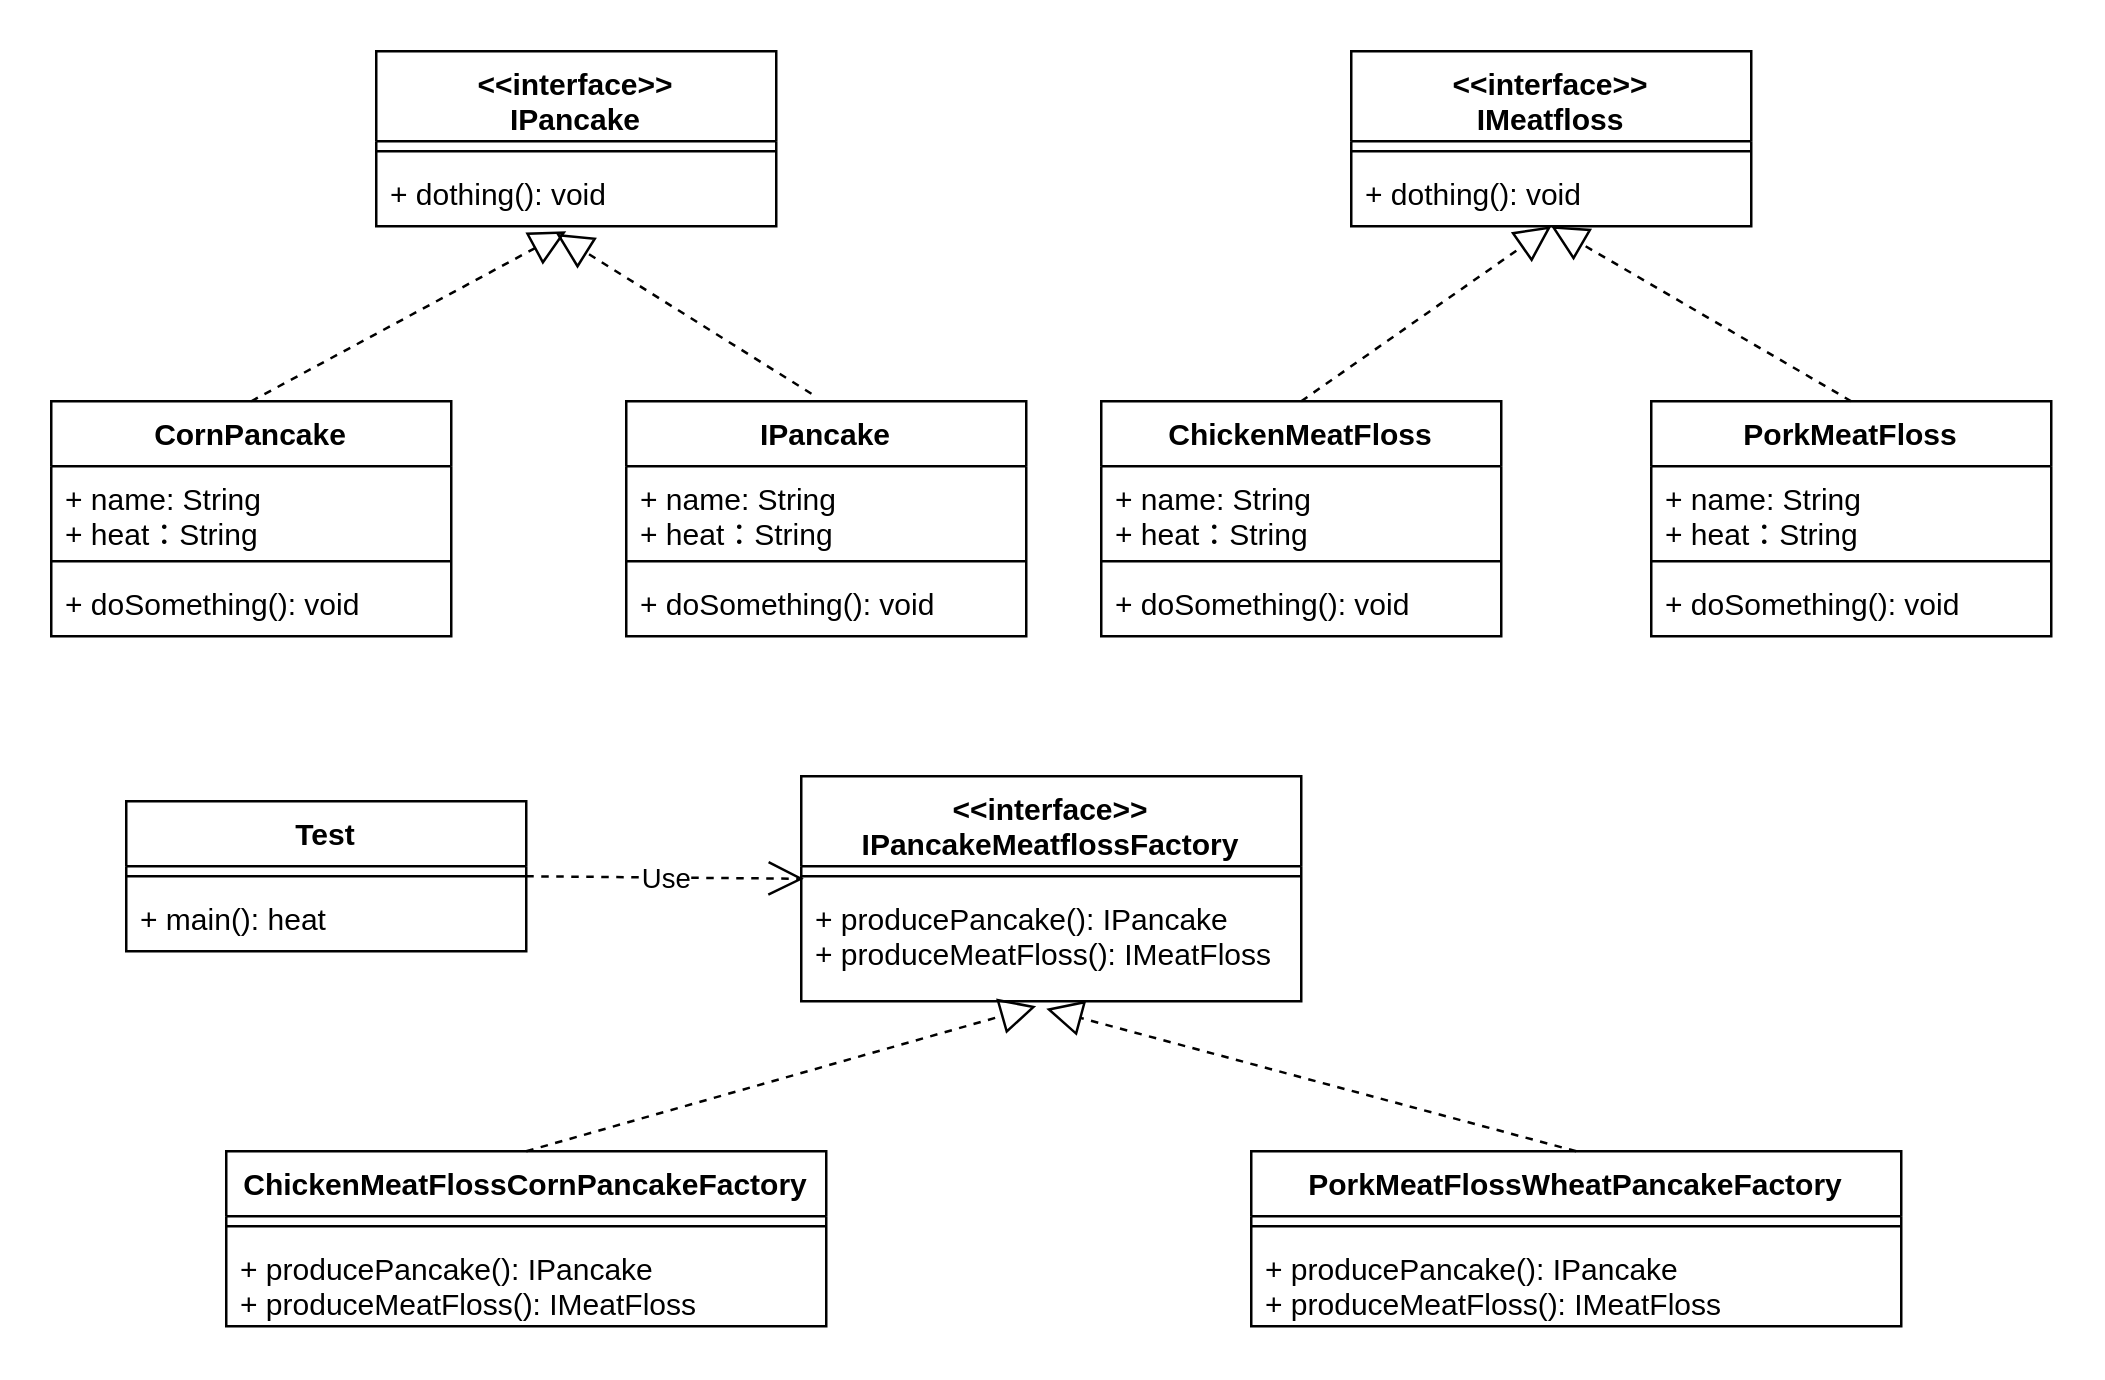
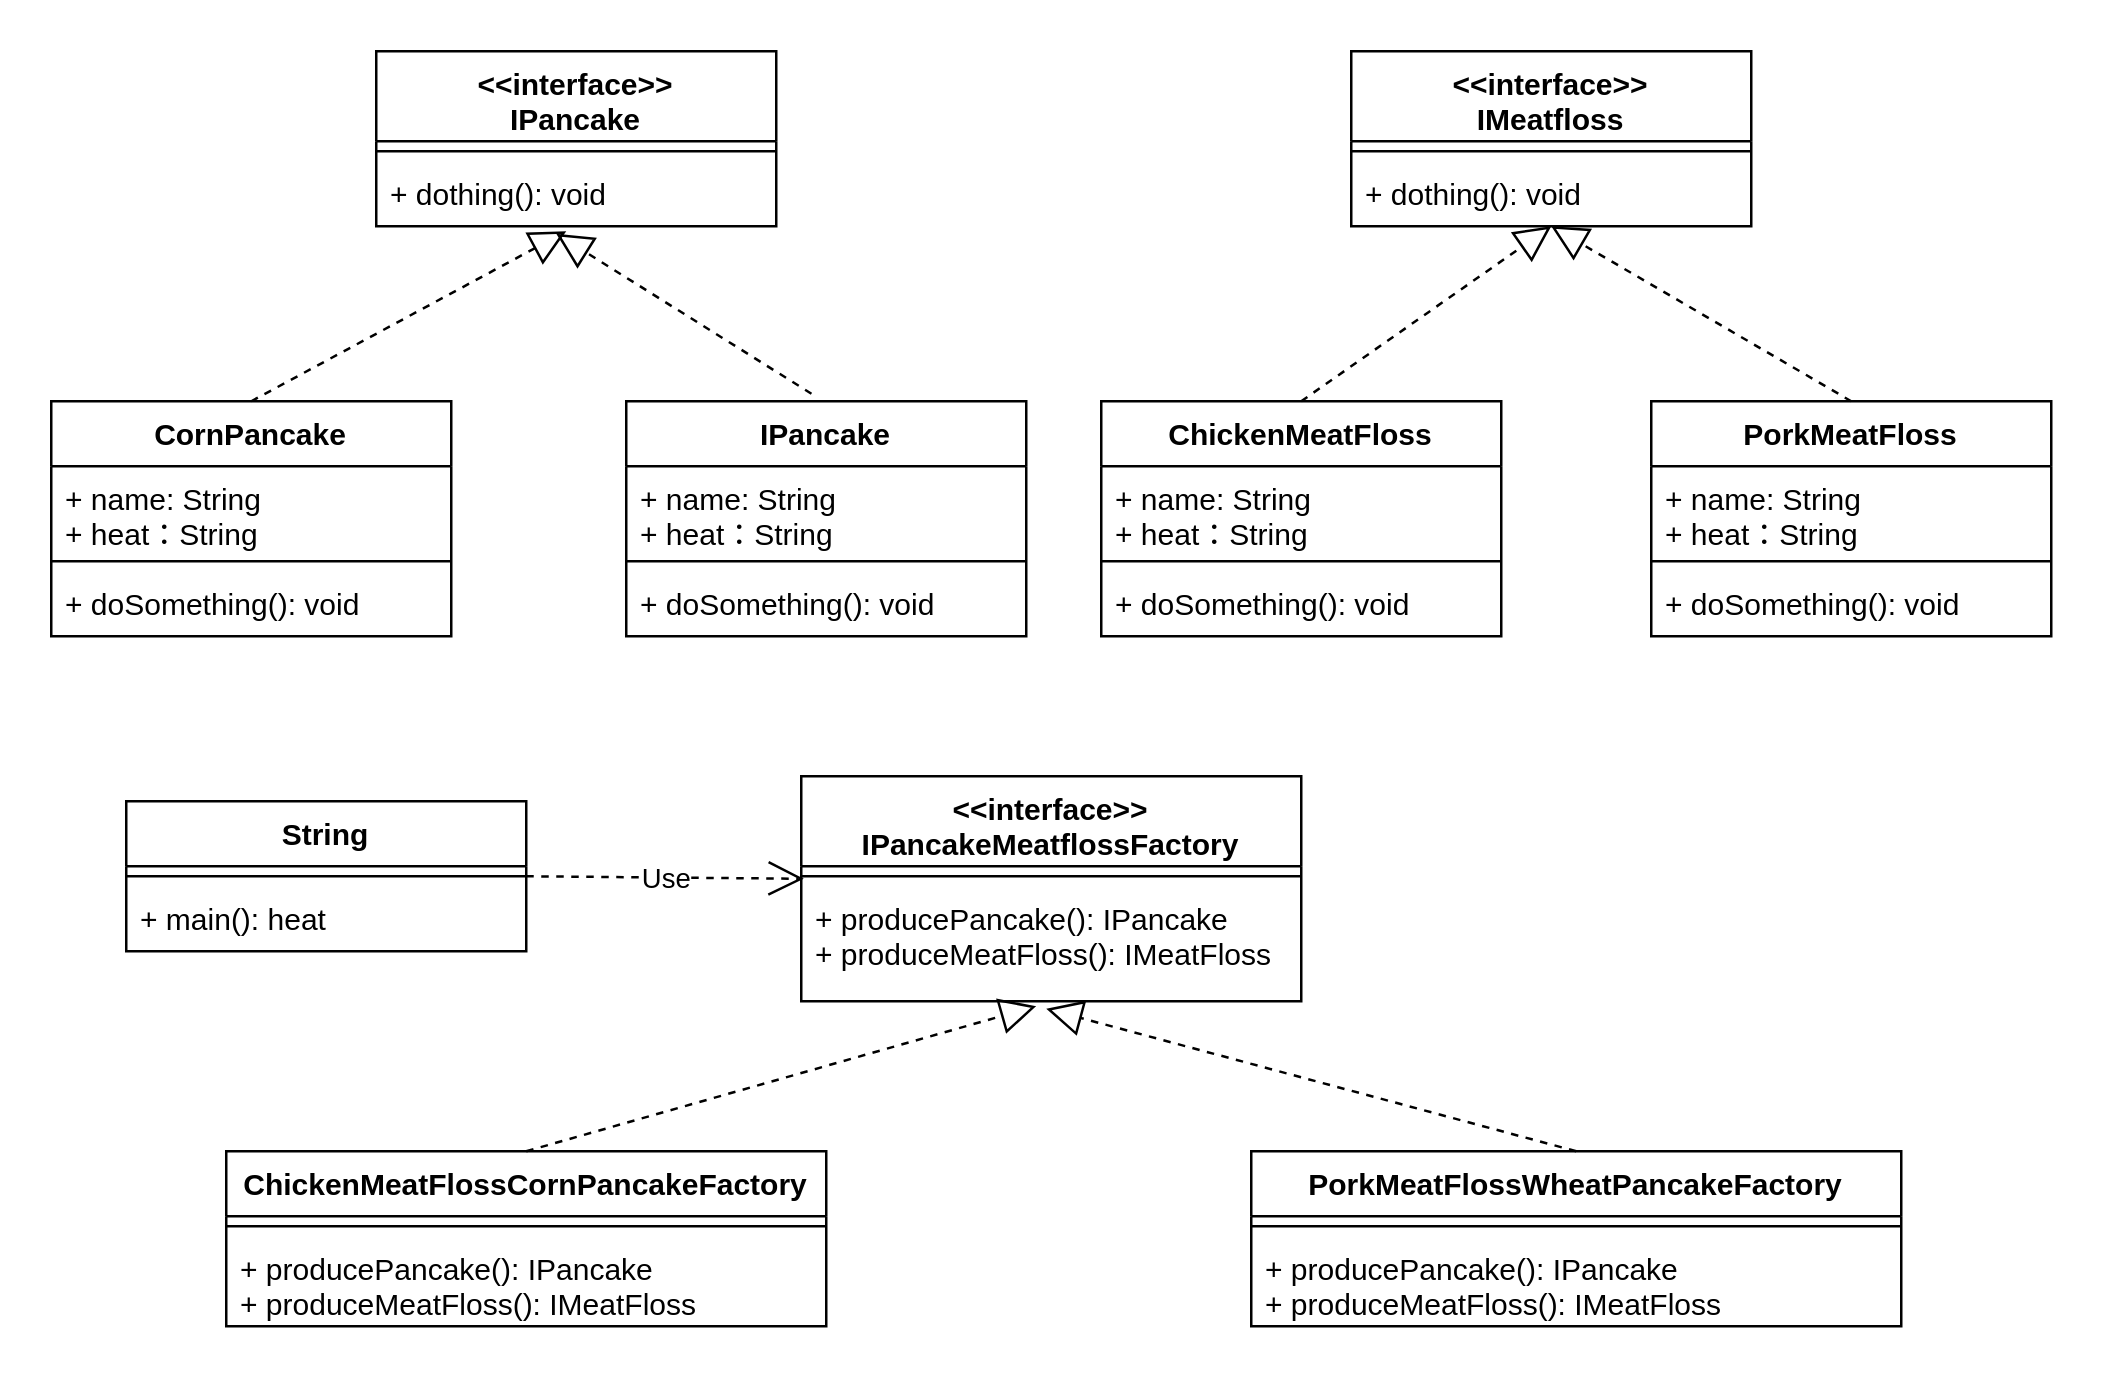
- <mxCell id="39" value="Test" style="swimlane;fontStyle=1;align=center;verticalAlign=top;childLayout=stackLayout;horizontal=1;startSize=26;horizontalStack=0;resizeParent=1;resizeParentMax=0;resizeLast=0;collapsible=1;marginBottom=0;" vertex="1" parent="1"><mxGeometry x="50" y="320" width="160" height="60" as="geometry" /></mxCell>
+ <mxCell id="39" value="String" style="swimlane;fontStyle=1;align=center;verticalAlign=top;childLayout=stackLayout;horizontal=1;startSize=26;horizontalStack=0;resizeParent=1;resizeParentMax=0;resizeLast=0;collapsible=1;marginBottom=0;" vertex="1" parent="1"><mxGeometry x="50" y="320" width="160" height="60" as="geometry" /></mxCell>
